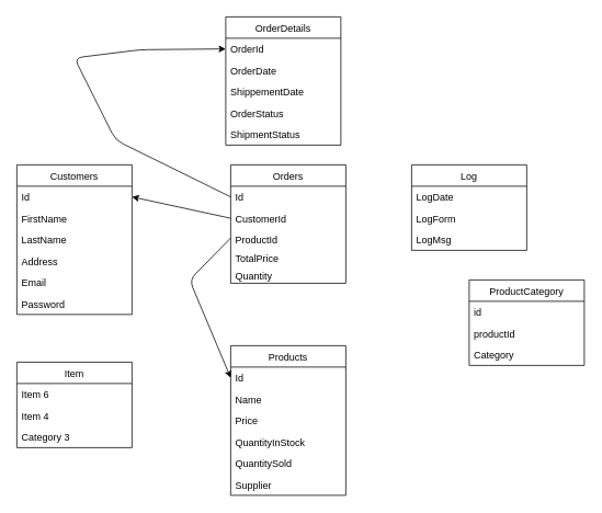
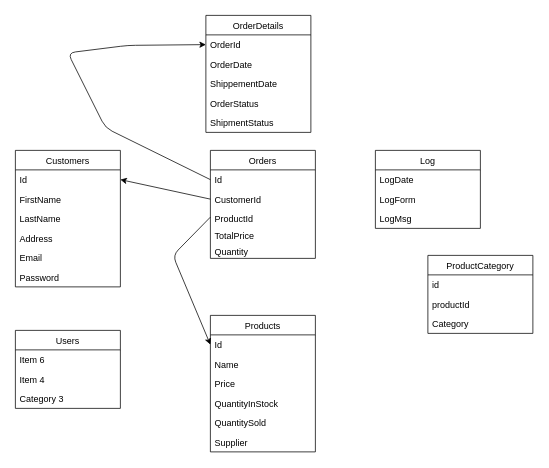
- <mxCell id="35" value="Item" style="swimlane;fontStyle=0;childLayout=stackLayout;horizontal=1;startSize=26;horizontalStack=0;resizeParent=1;resizeParentMax=0;resizeLast=0;collapsible=1;marginBottom=0;" vertex="1" parent="1"><mxGeometry x="20" y="440" width="140" height="104" as="geometry" /></mxCell>
+ <mxCell id="35" value="Users" style="swimlane;fontStyle=0;childLayout=stackLayout;horizontal=1;startSize=26;horizontalStack=0;resizeParent=1;resizeParentMax=0;resizeLast=0;collapsible=1;marginBottom=0;" vertex="1" parent="1"><mxGeometry x="20" y="440" width="140" height="104" as="geometry" /></mxCell>
